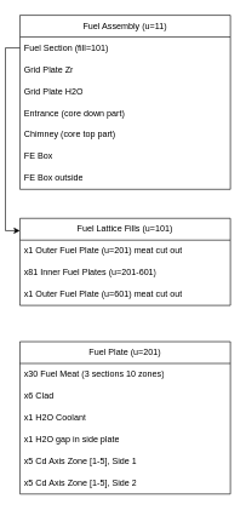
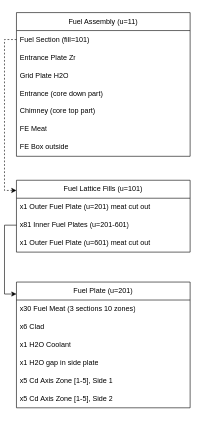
- <mxCell id="4" value="Grid Plate Zr" style="text;strokeColor=none;fillColor=none;align=left;verticalAlign=middle;spacingLeft=4;spacingRight=4;overflow=hidden;points=[[0,0.5],[1,0.5]];portConstraint=eastwest;rotatable=0;whiteSpace=wrap;html=1;" vertex="1" parent="2"><mxGeometry y="60" width="290" height="30" as="geometry" /></mxCell>
+ <mxCell id="4" value="Entrance Plate Zr" style="text;strokeColor=none;fillColor=none;align=left;verticalAlign=middle;spacingLeft=4;spacingRight=4;overflow=hidden;points=[[0,0.5],[1,0.5]];portConstraint=eastwest;rotatable=0;whiteSpace=wrap;html=1;" vertex="1" parent="2"><mxGeometry y="60" width="290" height="30" as="geometry" /></mxCell>
- <mxCell id="14" style="edgeStyle=orthogonalEdgeStyle;rounded=0;orthogonalLoop=1;jettySize=auto;html=1;entryX=0;entryY=0.142;entryDx=0;entryDy=0;entryPerimeter=0;" edge="1" parent="1" source="3" target="10"><mxGeometry relative="1" as="geometry"><mxPoint x="170" y="65" as="targetPoint" /></mxGeometry></mxCell>
+ <mxCell id="14" style="edgeStyle=orthogonalEdgeStyle;rounded=0;orthogonalLoop=1;jettySize=auto;html=1;entryX=0;entryY=0.142;entryDx=0;entryDy=0;entryPerimeter=0;dashed=1;" edge="1" parent="1" source="3" target="10"><mxGeometry relative="1" as="geometry"><mxPoint x="170" y="65" as="targetPoint" /></mxGeometry></mxCell>
- <mxCell id="8" value="FE Box" style="text;strokeColor=none;fillColor=none;align=left;verticalAlign=middle;spacingLeft=4;spacingRight=4;overflow=hidden;points=[[0,0.5],[1,0.5]];portConstraint=eastwest;rotatable=0;whiteSpace=wrap;html=1;" vertex="1" parent="2"><mxGeometry y="180" width="290" height="30" as="geometry" /></mxCell>
+ <mxCell id="8" value="FE Meat" style="text;strokeColor=none;fillColor=none;align=left;verticalAlign=middle;spacingLeft=4;spacingRight=4;overflow=hidden;points=[[0,0.5],[1,0.5]];portConstraint=eastwest;rotatable=0;whiteSpace=wrap;html=1;" vertex="1" parent="2"><mxGeometry y="180" width="290" height="30" as="geometry" /></mxCell>
+ <mxCell id="22" style="edgeStyle=orthogonalEdgeStyle;rounded=0;orthogonalLoop=1;jettySize=auto;html=1;entryX=0;entryY=0.095;entryDx=0;entryDy=0;entryPerimeter=0;" edge="1" parent="1" source="12" target="15"><mxGeometry relative="1" as="geometry" /></mxCell>
